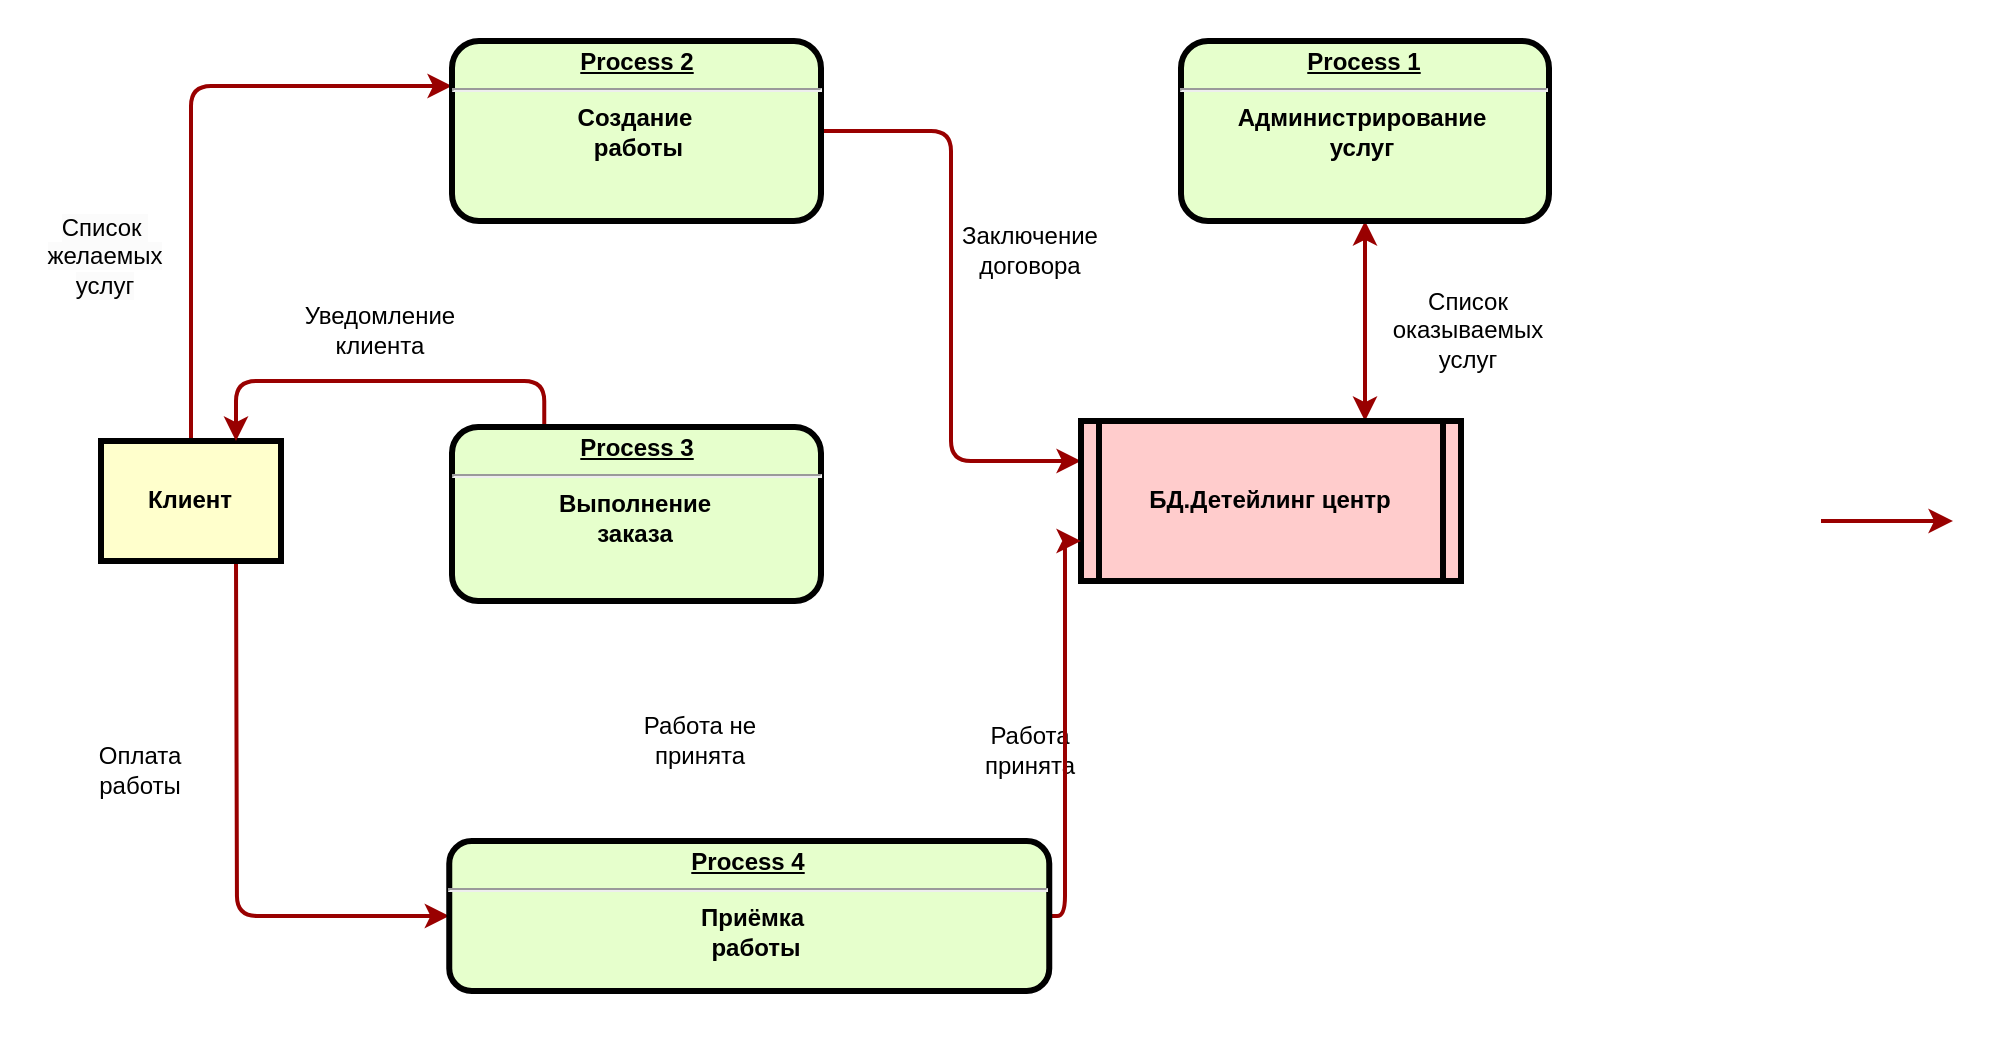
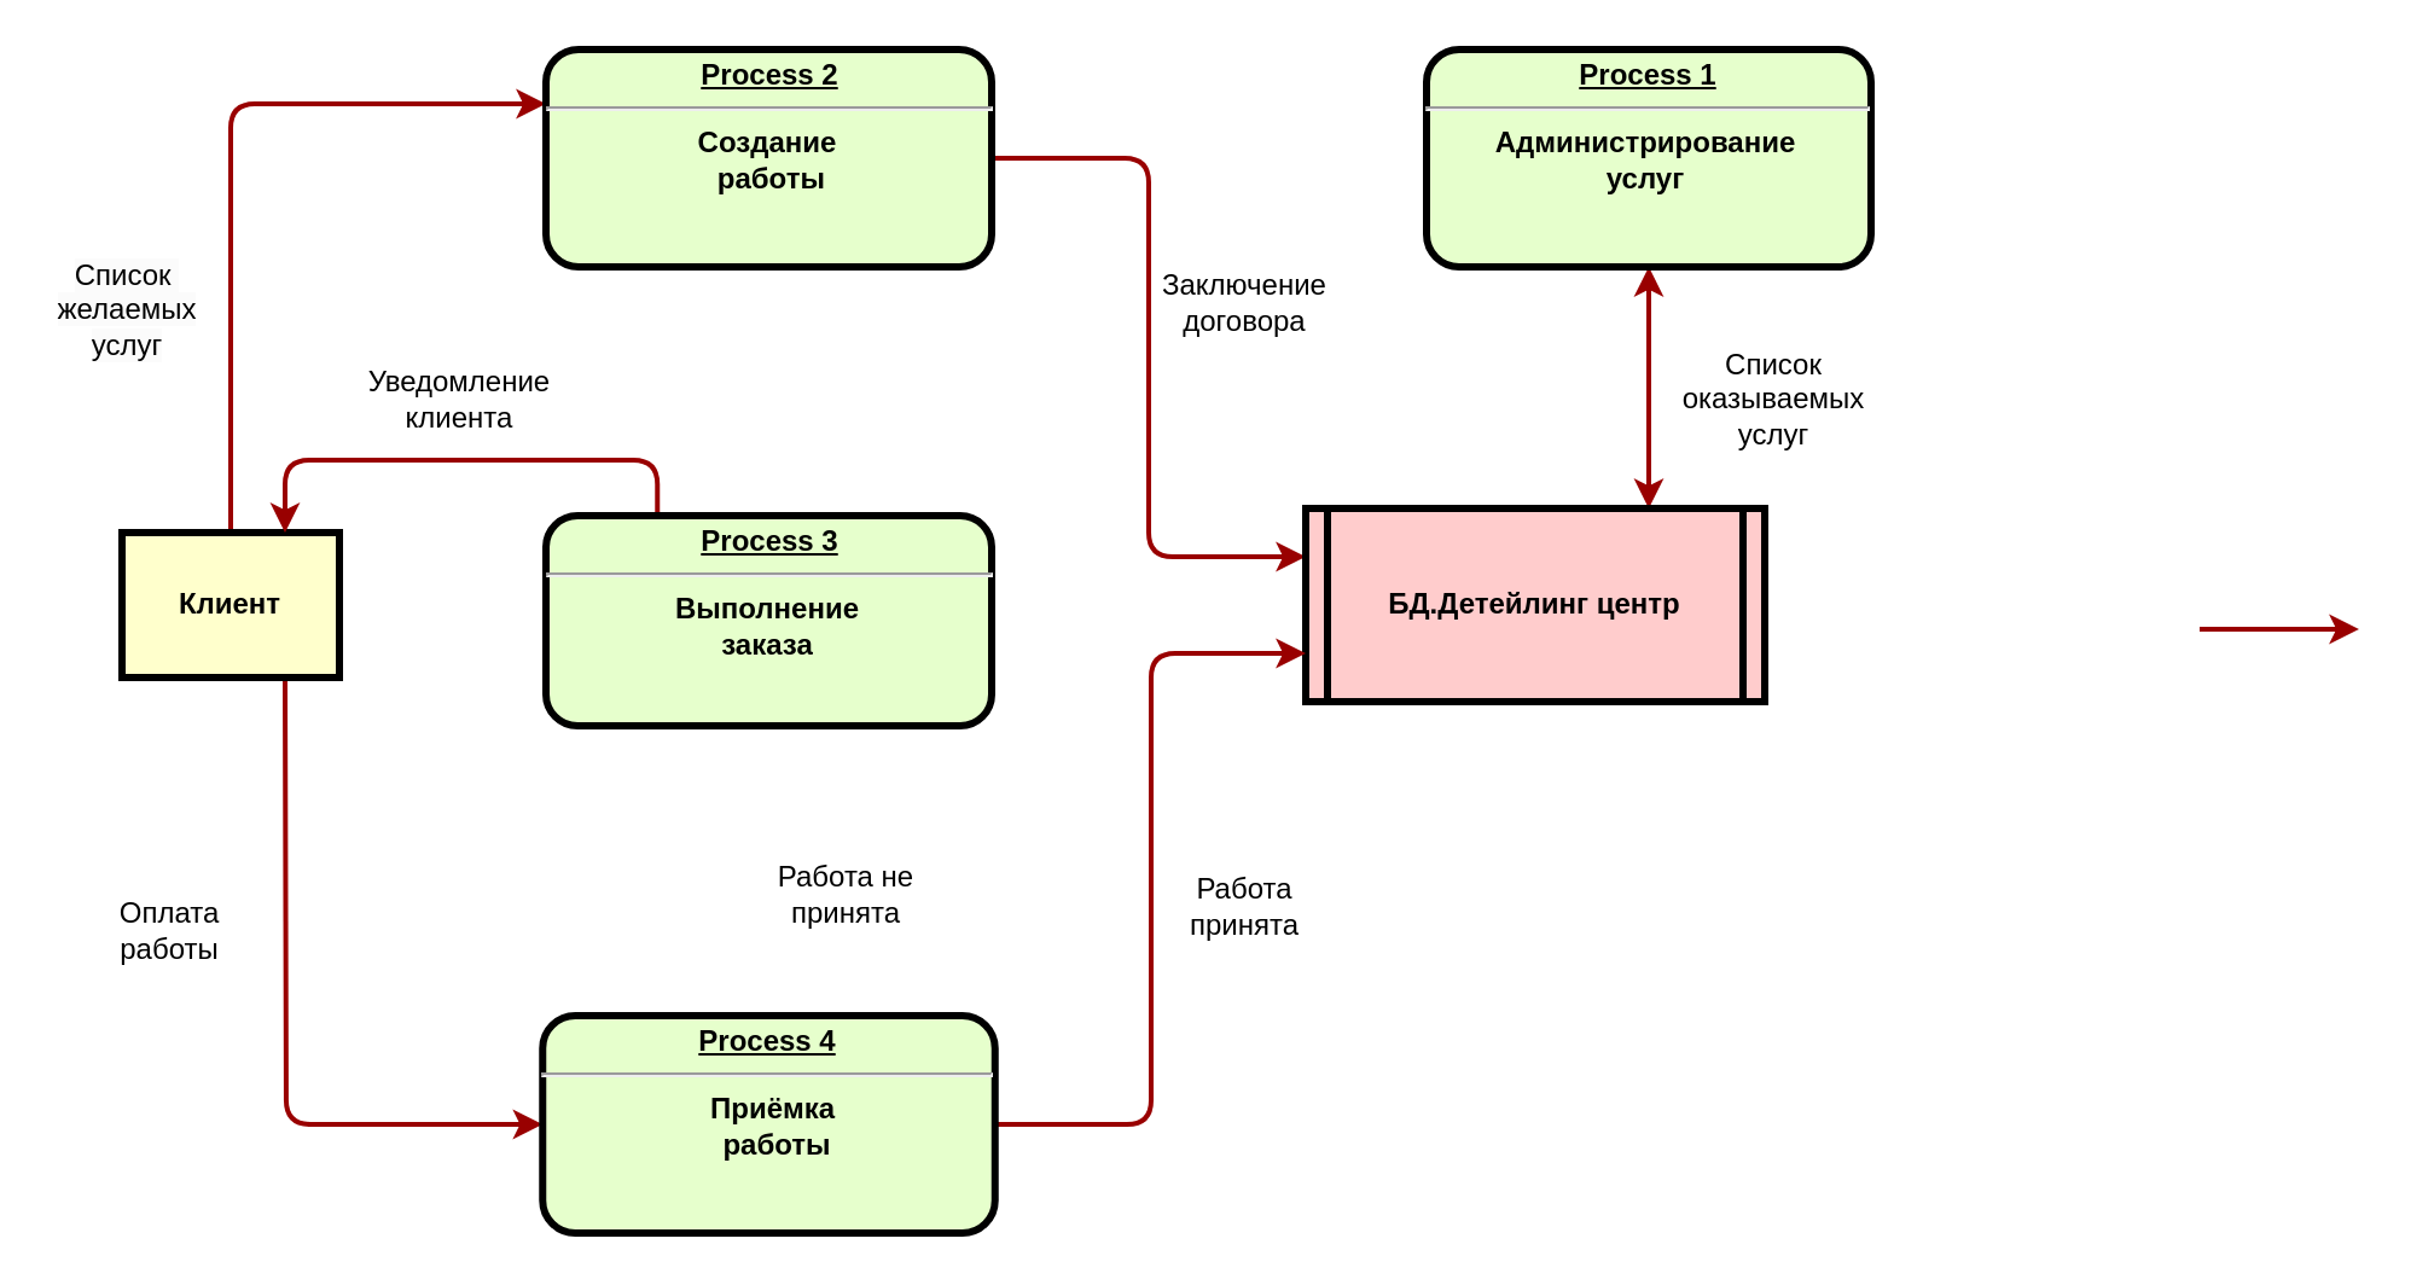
- <mxCell id="18" value="&lt;p style=&quot;margin: 0px; margin-top: 4px; text-align: center; text-decoration: underline;&quot;&gt;&lt;strong&gt;Process 4&lt;br&gt;&lt;/strong&gt;&lt;/p&gt;&lt;hr&gt;&lt;p style=&quot;margin: 0px; margin-left: 8px;&quot;&gt;Приёмка&amp;nbsp;&lt;/p&gt;&lt;p style=&quot;margin: 0px; margin-left: 8px;&quot;&gt;работы&lt;/p&gt;" style="verticalAlign=middle;align=center;overflow=fill;fontSize=12;fontFamily=Helvetica;html=1;rounded=1;fontStyle=1;strokeWidth=3;fillColor=#E6FFCC" vertex="1" parent="1"><mxGeometry x="224.13" y="420" width="300" height="75" as="geometry" /></mxCell>
+ <mxCell id="18" value="&lt;p style=&quot;margin: 0px; margin-top: 4px; text-align: center; text-decoration: underline;&quot;&gt;&lt;strong&gt;Process 4&lt;br&gt;&lt;/strong&gt;&lt;/p&gt;&lt;hr&gt;&lt;p style=&quot;margin: 0px; margin-left: 8px;&quot;&gt;Приёмка&amp;nbsp;&lt;/p&gt;&lt;p style=&quot;margin: 0px; margin-left: 8px;&quot;&gt;работы&lt;/p&gt;" style="verticalAlign=middle;align=center;overflow=fill;fontSize=12;fontFamily=Helvetica;html=1;rounded=1;fontStyle=1;strokeWidth=3;fillColor=#E6FFCC" vertex="1" parent="1"><mxGeometry x="224.13" y="420" width="187.25" height="90" as="geometry" /></mxCell>
